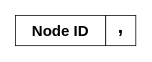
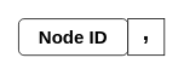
- <mxCell id="2" value="Node ID" style="rounded=0;whiteSpace=wrap;html=1;fontSize=20;fontStyle=1" vertex="1" parent="1"><mxGeometry x="20" y="20" width="120" height="40" as="geometry" /></mxCell>
+ <mxCell id="2" value="Node ID" style="whiteSpace=wrap;html=1;fontSize=20;fontStyle=1;rounded=1;" vertex="1" parent="1"><mxGeometry x="20" y="20" width="120" height="40" as="geometry" /></mxCell>
